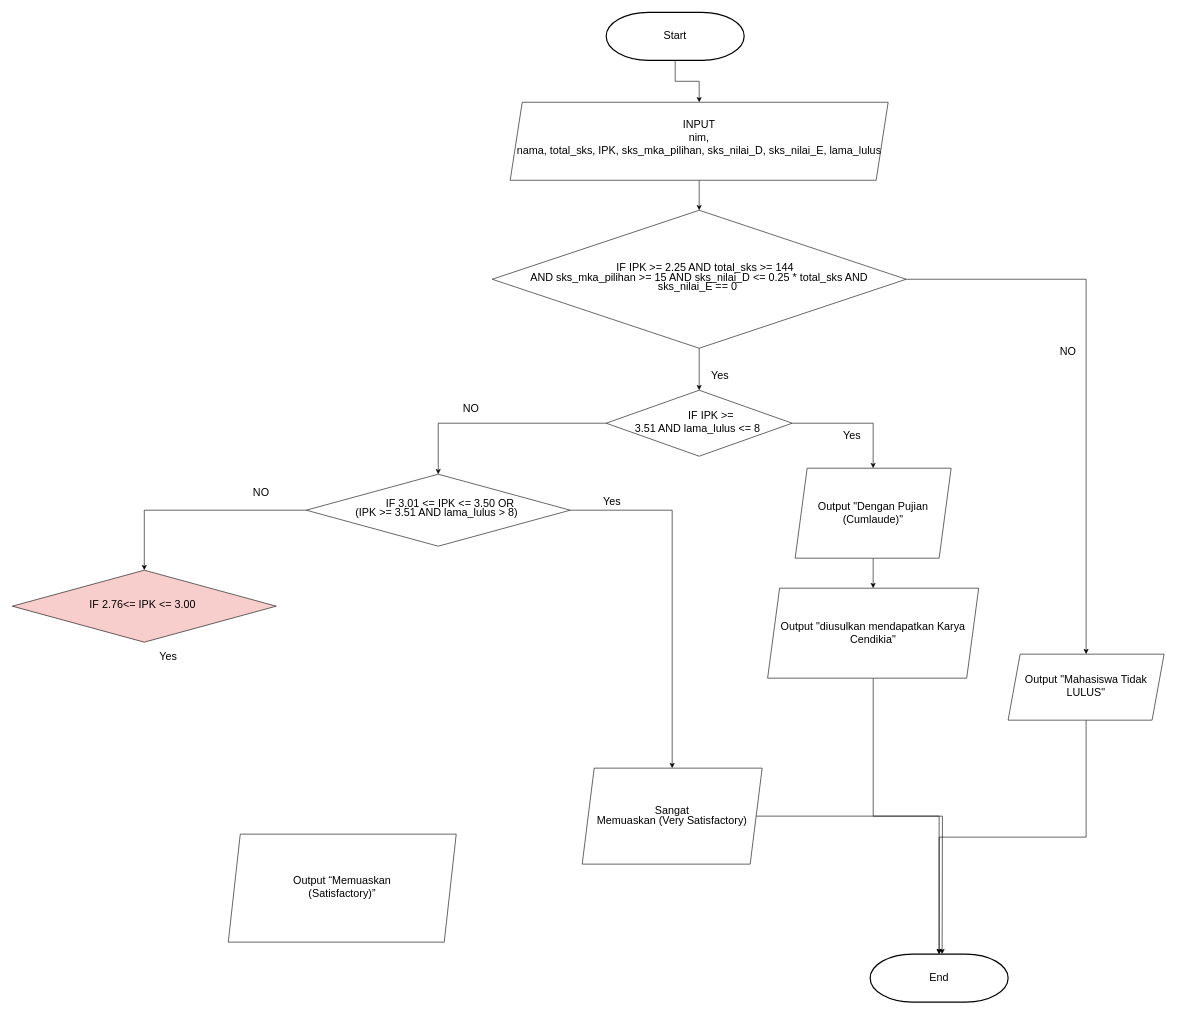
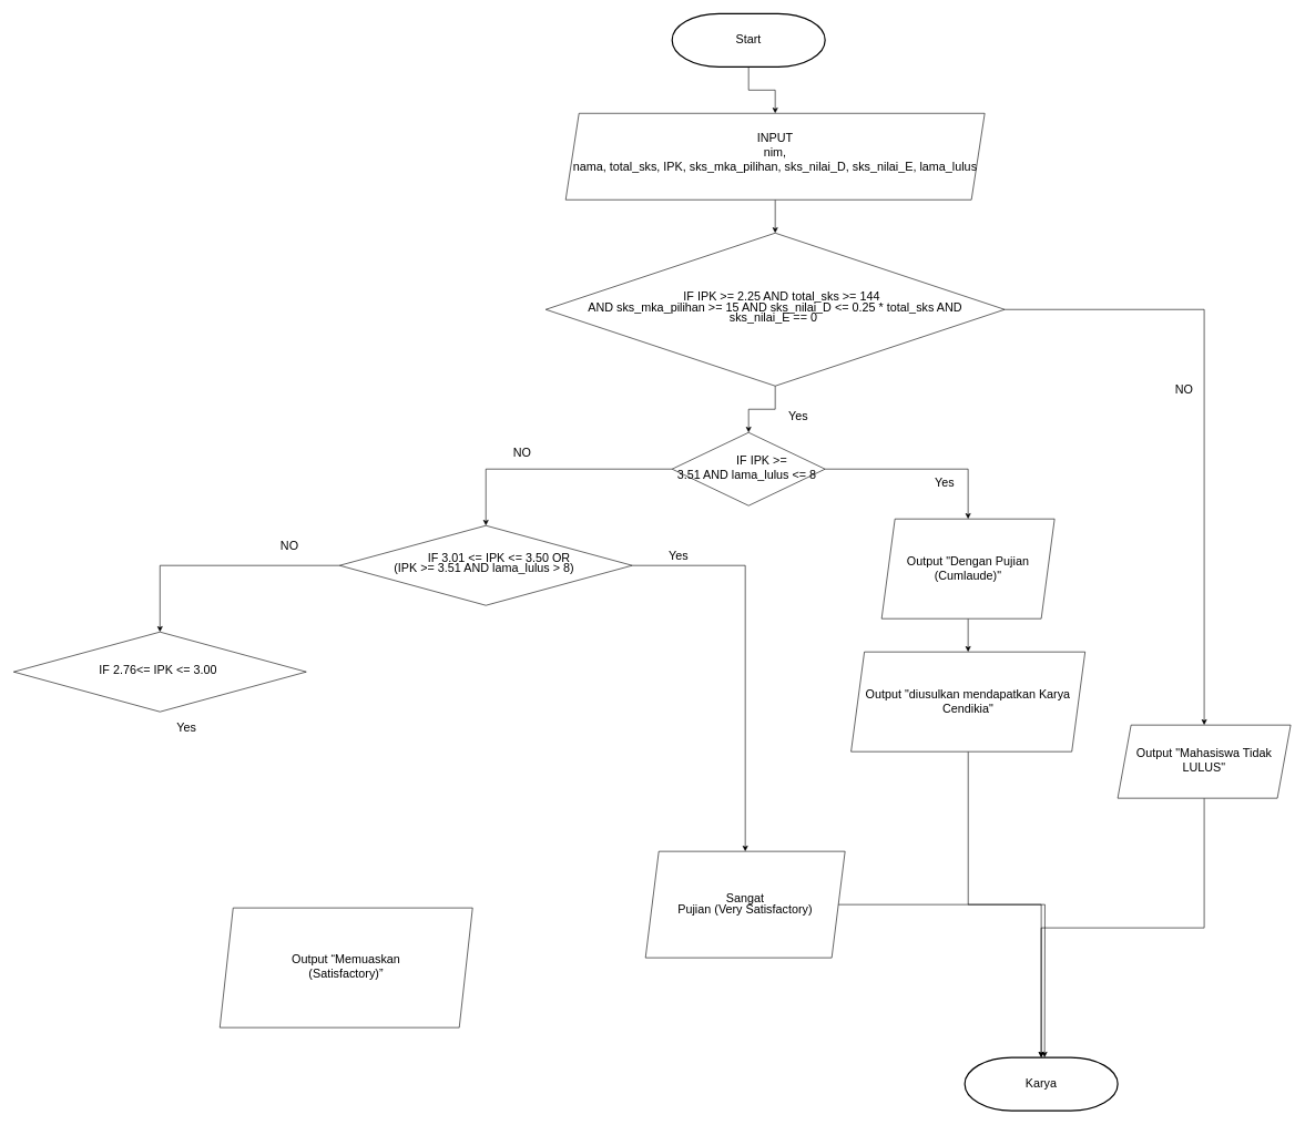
- <mxCell id="9" value="&lt;p class=&quot;MsoNormal&quot;&gt;&lt;font style=&quot;font-size: 18px;&quot;&gt;&amp;nbsp; &amp;nbsp; &amp;nbsp; &amp;nbsp; IF IPK &amp;gt;=&lt;br&gt;3.51 AND lama_lulus &amp;lt;= 8&amp;nbsp;&lt;/font&gt;&lt;/p&gt;" style="rhombus;whiteSpace=wrap;html=1;shadow=0;fontFamily=Helvetica;fontSize=12;align=center;strokeWidth=1;spacing=6;spacingTop=-4;" vertex="1" parent="1"><mxGeometry x="1010" y="650" width="310" height="110" as="geometry" /></mxCell>
+ <mxCell id="9" value="&lt;p class=&quot;MsoNormal&quot;&gt;&lt;font style=&quot;font-size: 18px;&quot;&gt;&amp;nbsp; &amp;nbsp; &amp;nbsp; &amp;nbsp; IF IPK &amp;gt;=&lt;br&gt;3.51 AND lama_lulus &amp;lt;= 8&amp;nbsp;&lt;/font&gt;&lt;/p&gt;" style="rhombus;whiteSpace=wrap;html=1;shadow=0;fontFamily=Helvetica;fontSize=12;align=center;strokeWidth=1;spacing=6;spacingTop=-4;" vertex="1" parent="1"><mxGeometry x="1010" y="650" width="230" height="110" as="geometry" /></mxCell>
- <mxCell id="18" value="&lt;p class=&quot;MsoNormal&quot;&gt;&lt;font style=&quot;font-size: 18px;&quot;&gt;IF 2.76&amp;lt;= IPK &amp;lt;= 3.00&amp;nbsp;&lt;/font&gt;&lt;/p&gt;" style="rhombus;whiteSpace=wrap;html=1;shadow=0;fontFamily=Helvetica;fontSize=12;align=center;strokeWidth=1;spacing=6;spacingTop=-4;fillColor=#f8cecc;" vertex="1" parent="1"><mxGeometry x="20" y="950" width="440" height="120" as="geometry" /></mxCell>
+ <mxCell id="18" value="&lt;p class=&quot;MsoNormal&quot;&gt;&lt;font style=&quot;font-size: 18px;&quot;&gt;IF 2.76&amp;lt;= IPK &amp;lt;= 3.00&amp;nbsp;&lt;/font&gt;&lt;/p&gt;" style="rhombus;whiteSpace=wrap;html=1;shadow=0;fontFamily=Helvetica;fontSize=12;align=center;strokeWidth=1;spacing=6;spacingTop=-4;" vertex="1" parent="1"><mxGeometry x="20" y="950" width="440" height="120" as="geometry" /></mxCell>
- <mxCell id="29" value="&lt;span style=&quot;line-height: 107%;&quot;&gt;&lt;font face=&quot;Helvetica&quot; style=&quot;font-size: 18px;&quot;&gt;Sangat&lt;br&gt;Memuaskan (Very Satisfactory)&lt;/font&gt;&lt;/span&gt;" style="shape=parallelogram;perimeter=parallelogramPerimeter;whiteSpace=wrap;html=1;fixedSize=1;" vertex="1" parent="1"><mxGeometry x="970" y="1280" width="300" height="160" as="geometry" /></mxCell>
+ <mxCell id="29" value="&lt;span style=&quot;line-height: 107%;&quot;&gt;&lt;font face=&quot;Helvetica&quot; style=&quot;font-size: 18px;&quot;&gt;Sangat&lt;br&gt;Pujian (Very Satisfactory)&lt;/font&gt;&lt;/span&gt;" style="shape=parallelogram;perimeter=parallelogramPerimeter;whiteSpace=wrap;html=1;fixedSize=1;" vertex="1" parent="1"><mxGeometry x="970" y="1280" width="300" height="160" as="geometry" /></mxCell>
- <mxCell id="30" value="&lt;font style=&quot;font-size: 18px;&quot;&gt;Output&amp;nbsp;&lt;span style=&quot;line-height: 107%;&quot;&gt;“Memuaskan&lt;br&gt;(Satisfactory)”&lt;/span&gt;&lt;/font&gt;" style="shape=parallelogram;perimeter=parallelogramPerimeter;whiteSpace=wrap;html=1;fixedSize=1;shadow=0;strokeWidth=1;spacing=6;spacingTop=-4;" vertex="1" parent="1"><mxGeometry x="380" y="1390" width="380" height="180" as="geometry" /></mxCell>
+ <mxCell id="30" value="&lt;font style=&quot;font-size: 18px;&quot;&gt;Output&amp;nbsp;&lt;span style=&quot;line-height: 107%;&quot;&gt;“Memuaskan&lt;br&gt;(Satisfactory)”&lt;/span&gt;&lt;/font&gt;" style="shape=parallelogram;perimeter=parallelogramPerimeter;whiteSpace=wrap;html=1;fixedSize=1;shadow=0;strokeWidth=1;spacing=6;spacingTop=-4;" vertex="1" parent="1"><mxGeometry x="330" y="1365" width="380" height="180" as="geometry" /></mxCell>
- <mxCell id="19" value="&lt;font style=&quot;font-size: 18px;&quot;&gt;End&lt;/font&gt;" style="strokeWidth=2;html=1;shape=mxgraph.flowchart.terminator;whiteSpace=wrap;" vertex="1" parent="1"><mxGeometry x="1450" y="1590" width="230" height="80" as="geometry" /></mxCell>
+ <mxCell id="19" value="&lt;font style=&quot;font-size: 18px;&quot;&gt;Karya&lt;/font&gt;" style="strokeWidth=2;html=1;shape=mxgraph.flowchart.terminator;whiteSpace=wrap;" vertex="1" parent="1"><mxGeometry x="1450" y="1590" width="230" height="80" as="geometry" /></mxCell>
